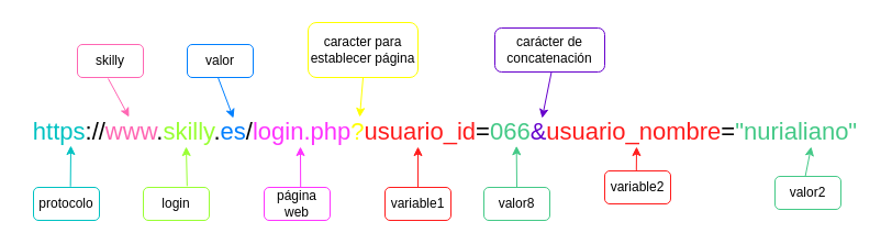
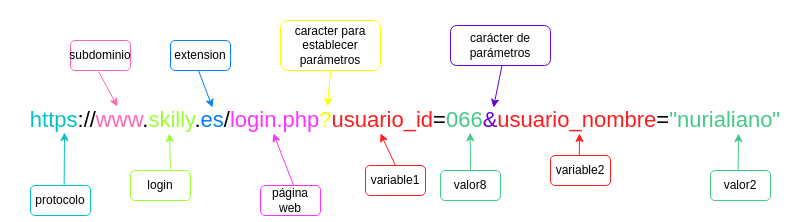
- <mxCell id="12" value="caracter para establecer página" style="text;html=1;strokeColor=#FFFF00;fillColor=none;align=center;verticalAlign=middle;whiteSpace=wrap;rounded=1;fontColor=#000000;" vertex="1" parent="1"><mxGeometry x="280" y="20" width="100" height="50" as="geometry" /></mxCell>
+ <mxCell id="12" value="caracter para establecer parámetros" style="text;html=1;strokeColor=#FFFF00;fillColor=none;align=center;verticalAlign=middle;whiteSpace=wrap;rounded=1;fontColor=#000000;" vertex="1" parent="1"><mxGeometry x="280" y="20" width="100" height="50" as="geometry" /></mxCell>
- <mxCell id="13" value="carácter de concatenación" style="text;html=1;strokeColor=#6600CC;fillColor=none;align=center;verticalAlign=middle;whiteSpace=wrap;rounded=1;fontColor=#000000;" vertex="1" parent="1"><mxGeometry x="450" y="25" width="100" height="40" as="geometry" /></mxCell>
+ <mxCell id="13" value="carácter de parámetros" style="text;html=1;strokeColor=#6600CC;fillColor=none;align=center;verticalAlign=middle;whiteSpace=wrap;rounded=1;fontColor=#000000;" vertex="1" parent="1"><mxGeometry x="450" y="25" width="100" height="40" as="geometry" /></mxCell>
- <mxCell id="9" value="skilly" style="text;html=1;strokeColor=#FF66B3;fillColor=none;align=center;verticalAlign=middle;whiteSpace=wrap;rounded=1;fontColor=#000000;" vertex="1" parent="1"><mxGeometry x="70" y="40" width="60" height="30" as="geometry" /></mxCell>
+ <mxCell id="9" value="subdominio" style="text;html=1;strokeColor=#FF66B3;fillColor=none;align=center;verticalAlign=middle;whiteSpace=wrap;rounded=1;fontColor=#000000;" vertex="1" parent="1"><mxGeometry x="70" y="40" width="60" height="30" as="geometry" /></mxCell>
- <mxCell id="10" value="valor" style="text;html=1;strokeColor=#007FFF;fillColor=none;align=center;verticalAlign=middle;whiteSpace=wrap;rounded=1;fontColor=#000000;" vertex="1" parent="1"><mxGeometry x="170" y="40" width="60" height="30" as="geometry" /></mxCell>
+ <mxCell id="10" value="extension" style="text;html=1;strokeColor=#007FFF;fillColor=none;align=center;verticalAlign=middle;whiteSpace=wrap;rounded=1;fontColor=#000000;" vertex="1" parent="1"><mxGeometry x="170" y="40" width="60" height="30" as="geometry" /></mxCell>
- <mxCell id="6" value="valor2" style="text;html=1;strokeColor=#44C987;fillColor=none;align=center;verticalAlign=middle;whiteSpace=wrap;rounded=1;fontColor=#000000;" vertex="1" parent="1"><mxGeometry x="705" y="160" width="60" height="30" as="geometry" /></mxCell>
+ <mxCell id="6" value="valor2" style="text;html=1;strokeColor=#44C987;fillColor=none;align=center;verticalAlign=middle;whiteSpace=wrap;rounded=1;fontColor=#000000;" vertex="1" parent="1"><mxGeometry x="710" y="170" width="60" height="30" as="geometry" /></mxCell>
- <mxCell id="7" value="protocolo" style="text;html=1;strokeColor=#00C2C2;fillColor=none;align=center;verticalAlign=middle;whiteSpace=wrap;rounded=1;fontColor=#000000;" vertex="1" parent="1"><mxGeometry x="30" y="170" width="60" height="30" as="geometry" /></mxCell>
+ <mxCell id="7" value="protocolo" style="text;html=1;strokeColor=#00C2C2;fillColor=none;align=center;verticalAlign=middle;whiteSpace=wrap;rounded=1;fontColor=#000000;" vertex="1" parent="1"><mxGeometry x="30" y="185" width="60" height="30" as="geometry" /></mxCell>
- <mxCell id="11" value="página web" style="text;html=1;strokeColor=#FF33FF;fillColor=none;align=center;verticalAlign=middle;whiteSpace=wrap;rounded=1;fontColor=#000000;" vertex="1" parent="1"><mxGeometry x="240" y="170" width="60" height="30" as="geometry" /></mxCell>
+ <mxCell id="11" value="página web" style="text;html=1;strokeColor=#FF33FF;fillColor=none;align=center;verticalAlign=middle;whiteSpace=wrap;rounded=1;fontColor=#000000;" vertex="1" parent="1"><mxGeometry x="260" y="185" width="60" height="30" as="geometry" /></mxCell>
- <mxCell id="3" value="variable1" style="text;html=1;strokeColor=#FF1C1C;fillColor=none;align=center;verticalAlign=middle;whiteSpace=wrap;rounded=1;fontColor=#000000;" vertex="1" parent="1"><mxGeometry x="350" y="170" width="60" height="30" as="geometry" /></mxCell>
+ <mxCell id="3" value="variable1" style="text;html=1;strokeColor=#FF1C1C;fillColor=none;align=center;verticalAlign=middle;whiteSpace=wrap;rounded=1;fontColor=#000000;" vertex="1" parent="1"><mxGeometry x="365" y="165" width="60" height="30" as="geometry" /></mxCell>
